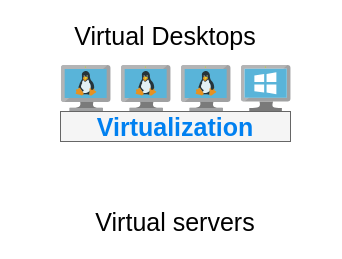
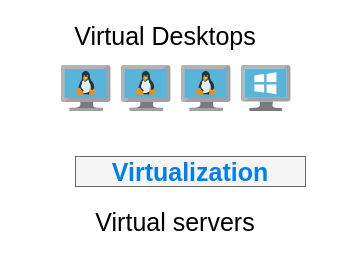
- <mxCell id="9" value="&lt;font color=&quot;#0080f0&quot; style=&quot;font-size: 25px;&quot;&gt;Virtualization&lt;/font&gt;" style="text;html=1;align=center;verticalAlign=middle;whiteSpace=wrap;rounded=0;fontStyle=1;fontSize=25;fillColor=#f5f5f5;fontColor=#333333;strokeColor=#666666;" vertex="1" parent="1"><mxGeometry x="60" y="111" width="230" height="30" as="geometry" /></mxCell>
+ <mxCell id="9" value="&lt;font color=&quot;#0080f0&quot; style=&quot;font-size: 25px;&quot;&gt;Virtualization&lt;/font&gt;" style="text;html=1;align=center;verticalAlign=middle;whiteSpace=wrap;rounded=0;fontStyle=1;fontSize=25;fillColor=#f5f5f5;fontColor=#333333;strokeColor=#666666;" vertex="1" parent="1"><mxGeometry x="75" y="156" width="230" height="30" as="geometry" /></mxCell>
